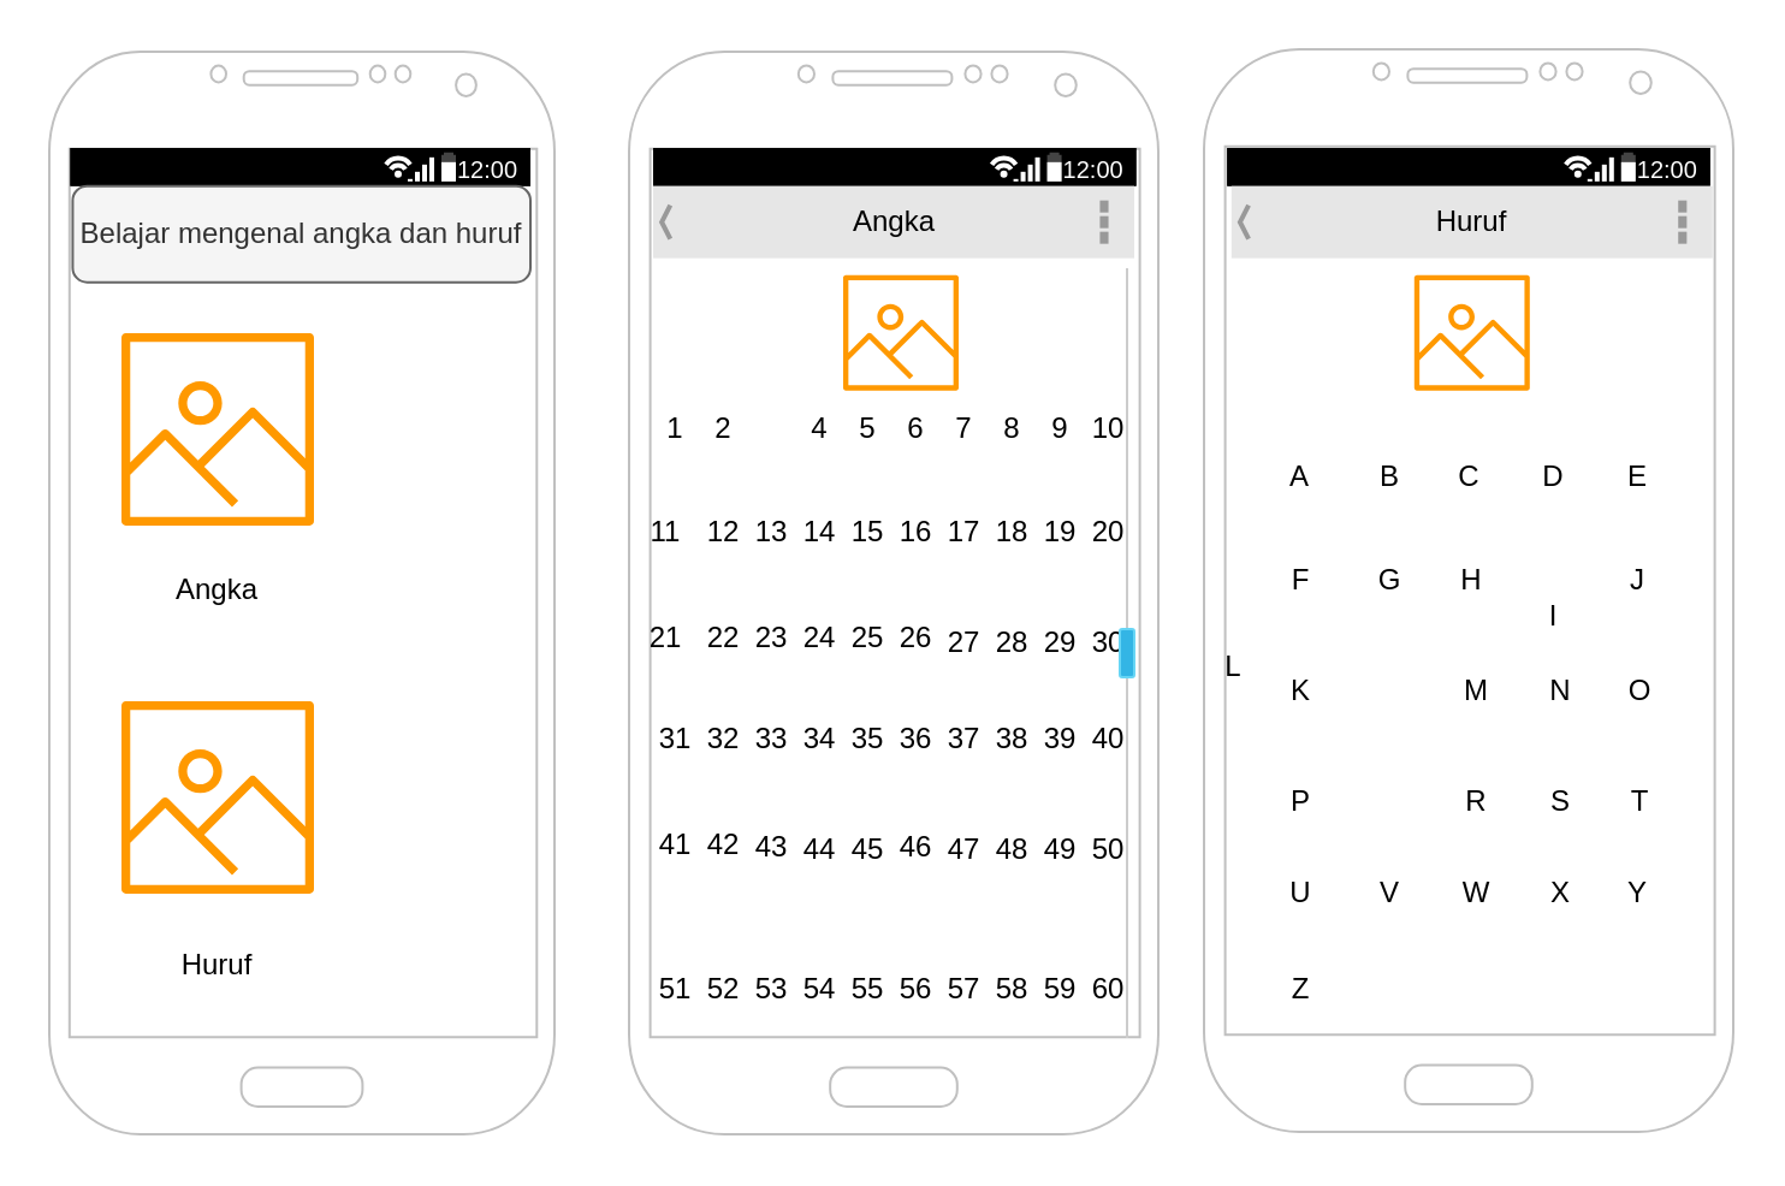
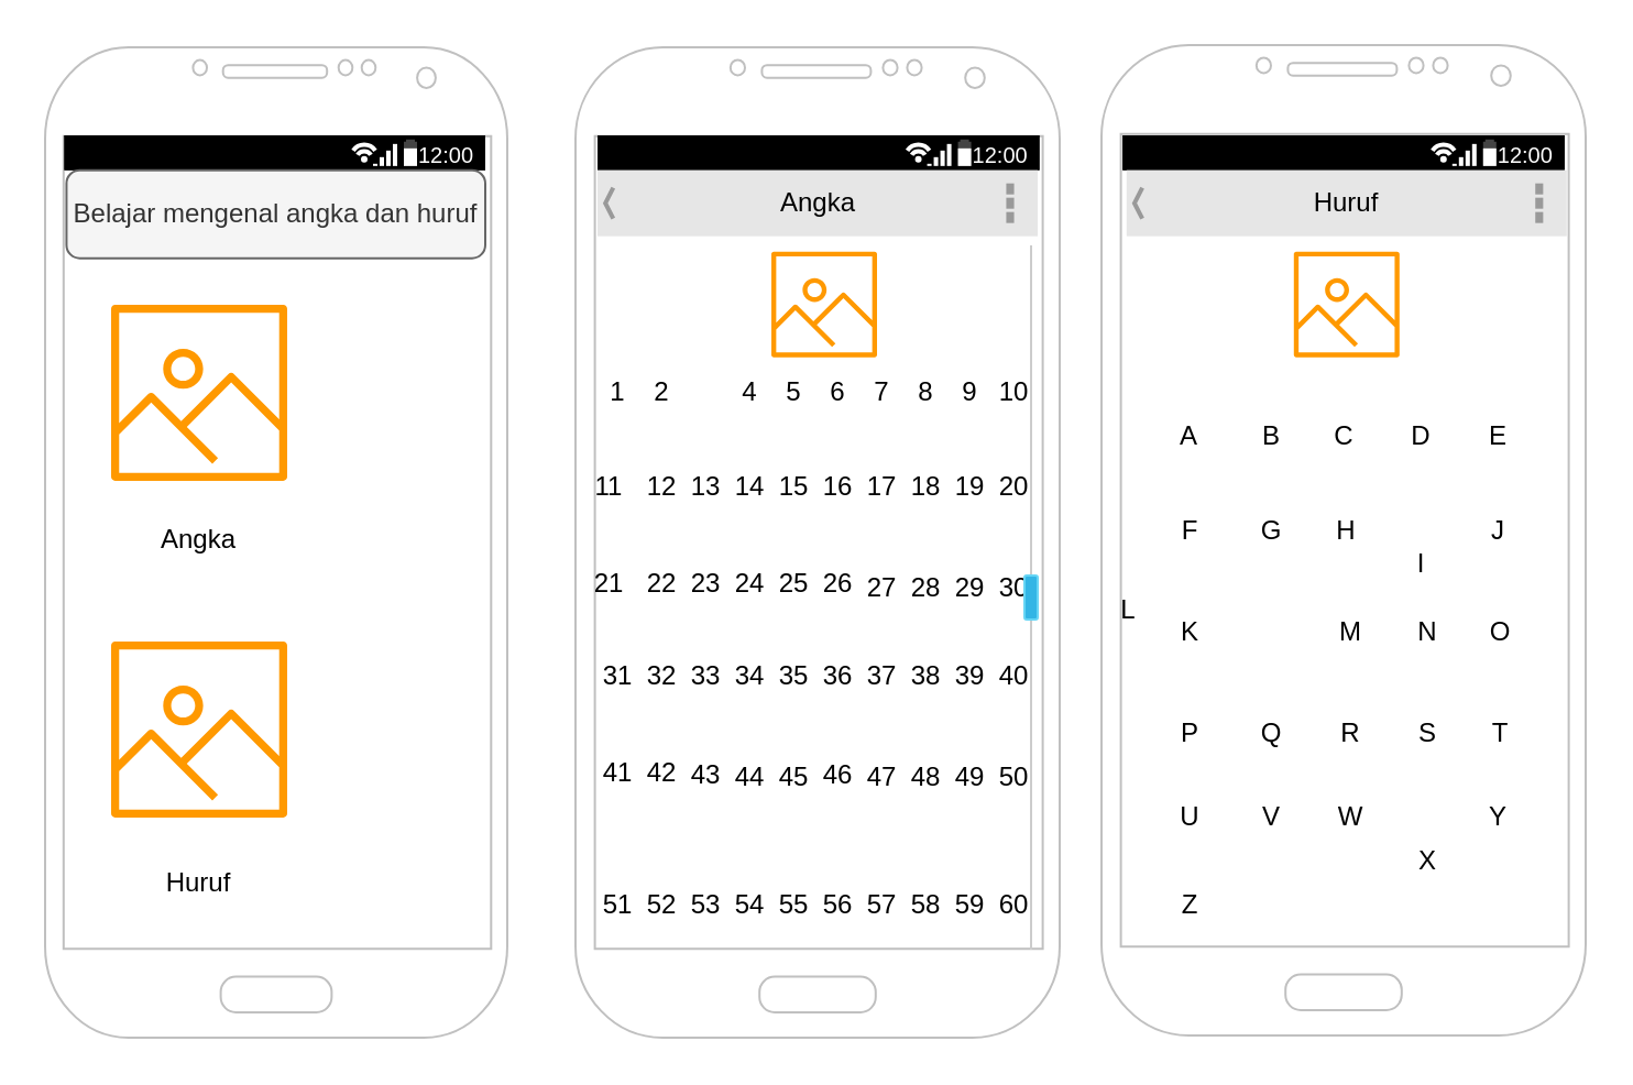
+ <mxCell id="93" value="Q" style="text;html=1;align=center;verticalAlign=middle;resizable=0;points=[];autosize=1;strokeColor=none;fillColor=none;" vertex="1" parent="1"><mxGeometry x="567.4" y="323" width="20" height="20" as="geometry" /></mxCell>
- <mxCell id="100" value="X" style="text;html=1;align=center;verticalAlign=middle;resizable=0;points=[];autosize=1;strokeColor=none;fillColor=none;" vertex="1" parent="1"><mxGeometry x="638" y="361" width="20" height="20" as="geometry" /></mxCell>
+ <mxCell id="100" value="X" style="text;html=1;align=center;verticalAlign=middle;resizable=0;points=[];autosize=1;strokeColor=none;fillColor=none;" vertex="1" parent="1"><mxGeometry x="638" y="381" width="20" height="20" as="geometry" /></mxCell>
